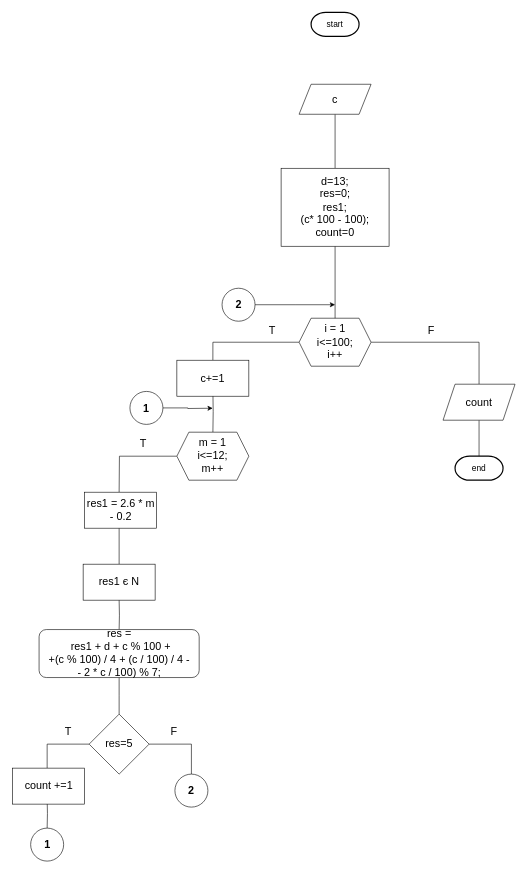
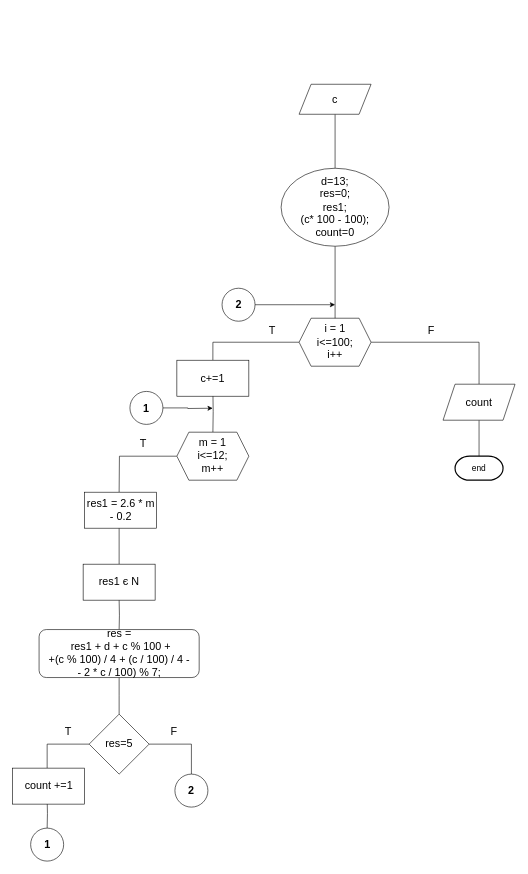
- <mxCell id="2" value="&lt;font style=&quot;font-size: 14px&quot;&gt;start&lt;/font&gt;" style="strokeWidth=2;html=1;shape=mxgraph.flowchart.terminator;whiteSpace=wrap;" parent="1" vertex="1"><mxGeometry x="518" y="20" width="80" height="40" as="geometry" /></mxCell>
- <mxCell id="29" value="&lt;font&gt;&lt;font style=&quot;font-size: 18px&quot;&gt;d=13;&lt;br&gt;res=0;&lt;br&gt;res1;&lt;br&gt;(c* 100 - 100);&lt;br&gt;count=0&lt;/font&gt;&lt;br&gt;&lt;/font&gt;" style="rounded=0;whiteSpace=wrap;html=1;" parent="1" vertex="1"><mxGeometry x="468" y="280" width="180" height="130" as="geometry" /></mxCell>
+ <mxCell id="29" value="&lt;font&gt;&lt;font style=&quot;font-size: 18px&quot;&gt;d=13;&lt;br&gt;res=0;&lt;br&gt;res1;&lt;br&gt;(c* 100 - 100);&lt;br&gt;count=0&lt;/font&gt;&lt;br&gt;&lt;/font&gt;" style="ellipse;whiteSpace=wrap;html=1;" parent="1" vertex="1"><mxGeometry x="468" y="280" width="180" height="130" as="geometry" /></mxCell>
